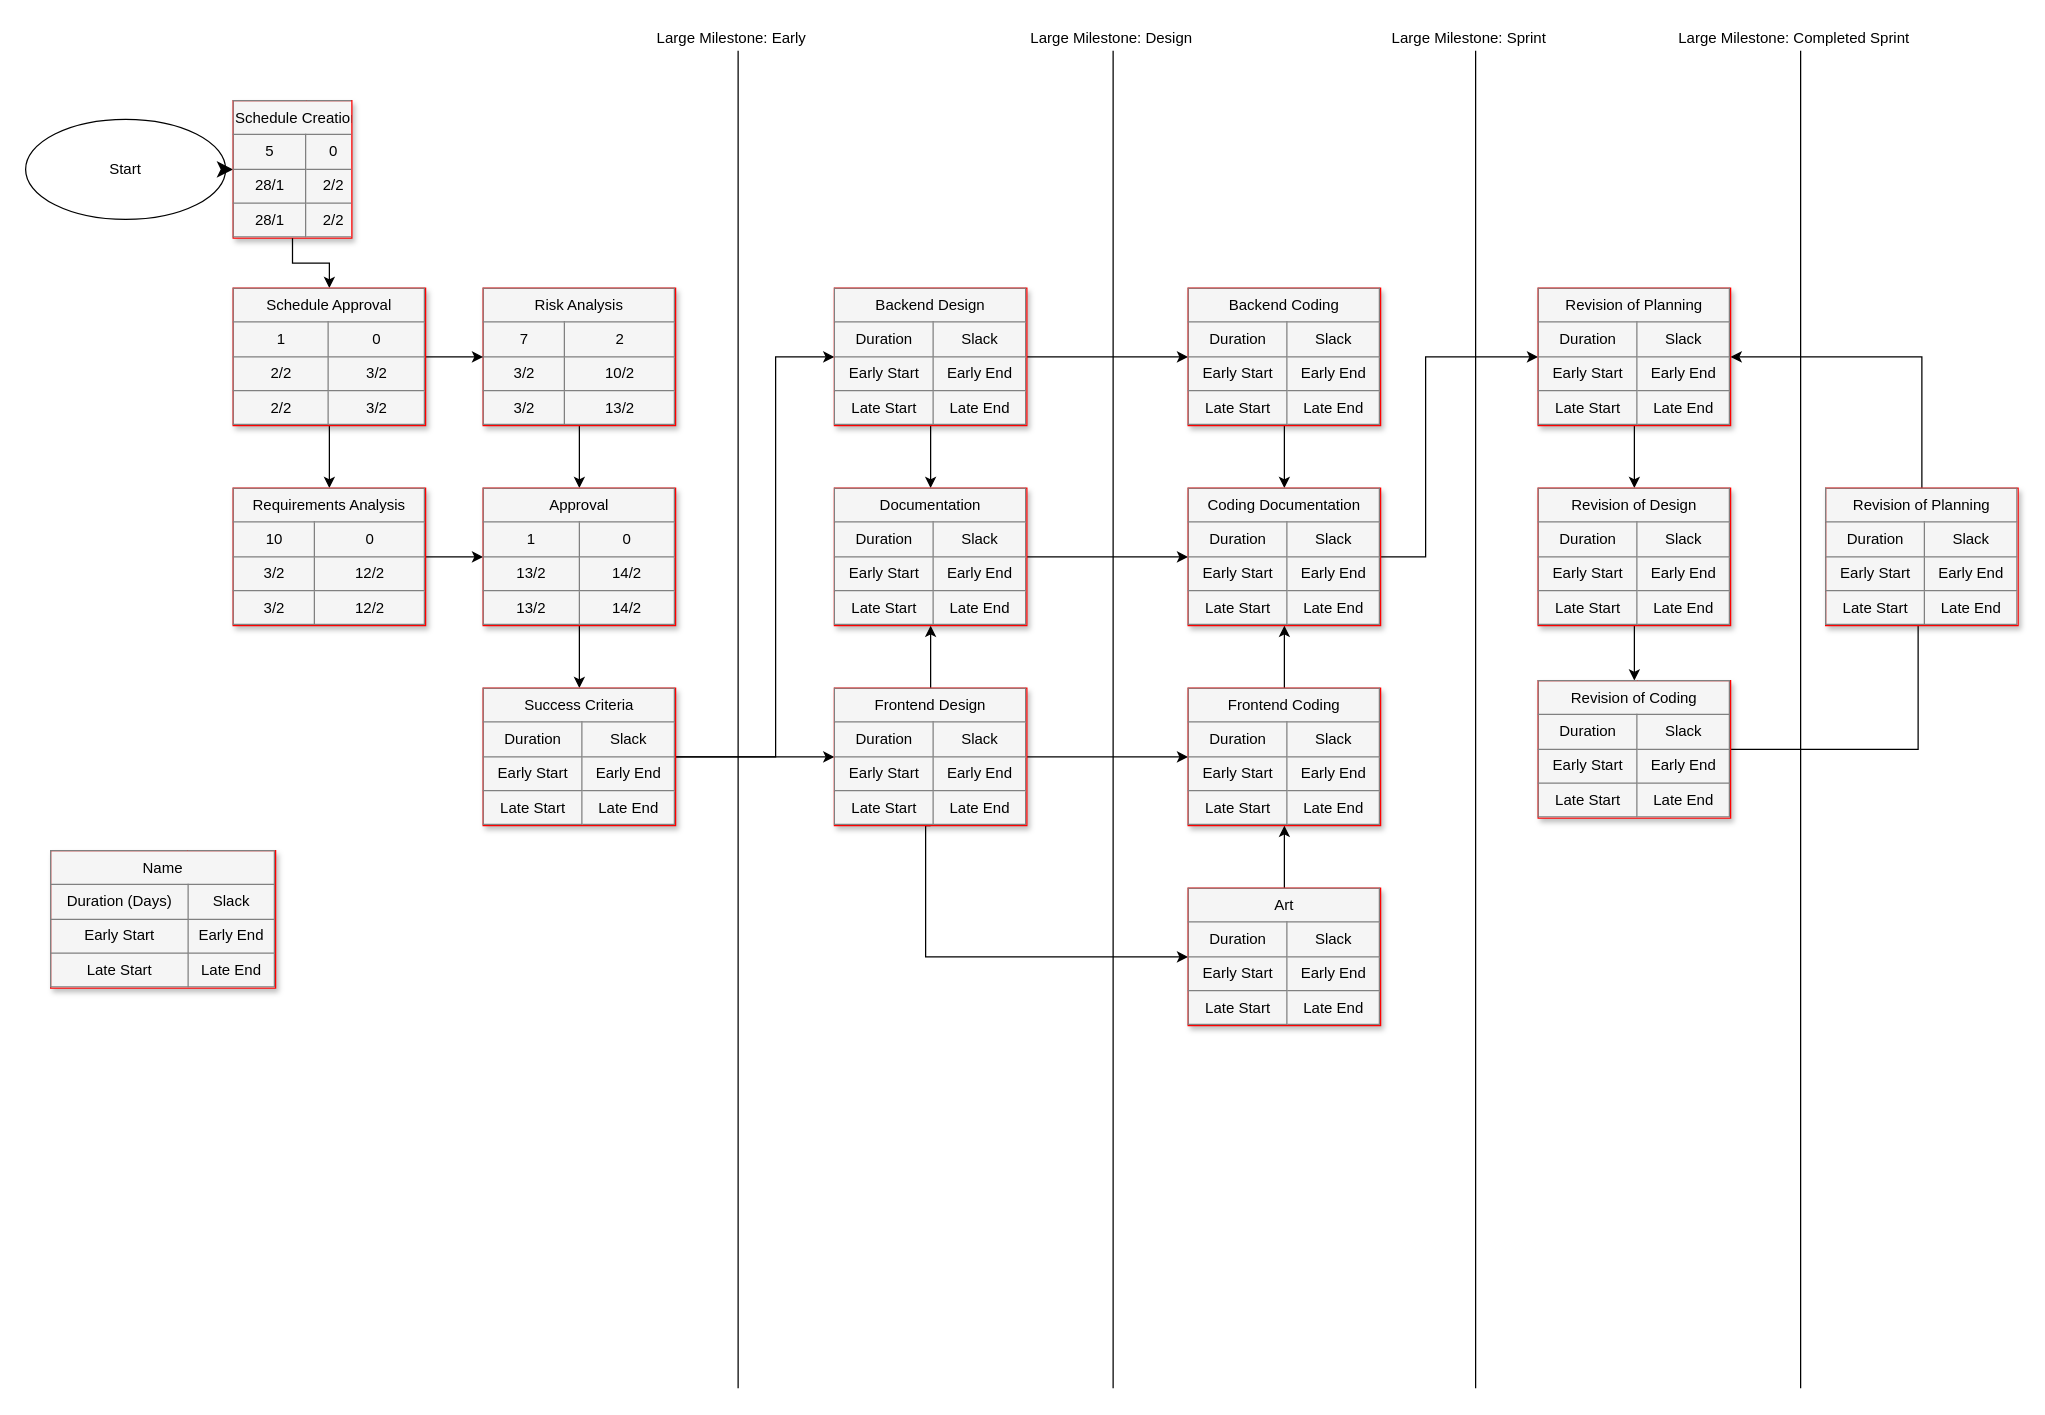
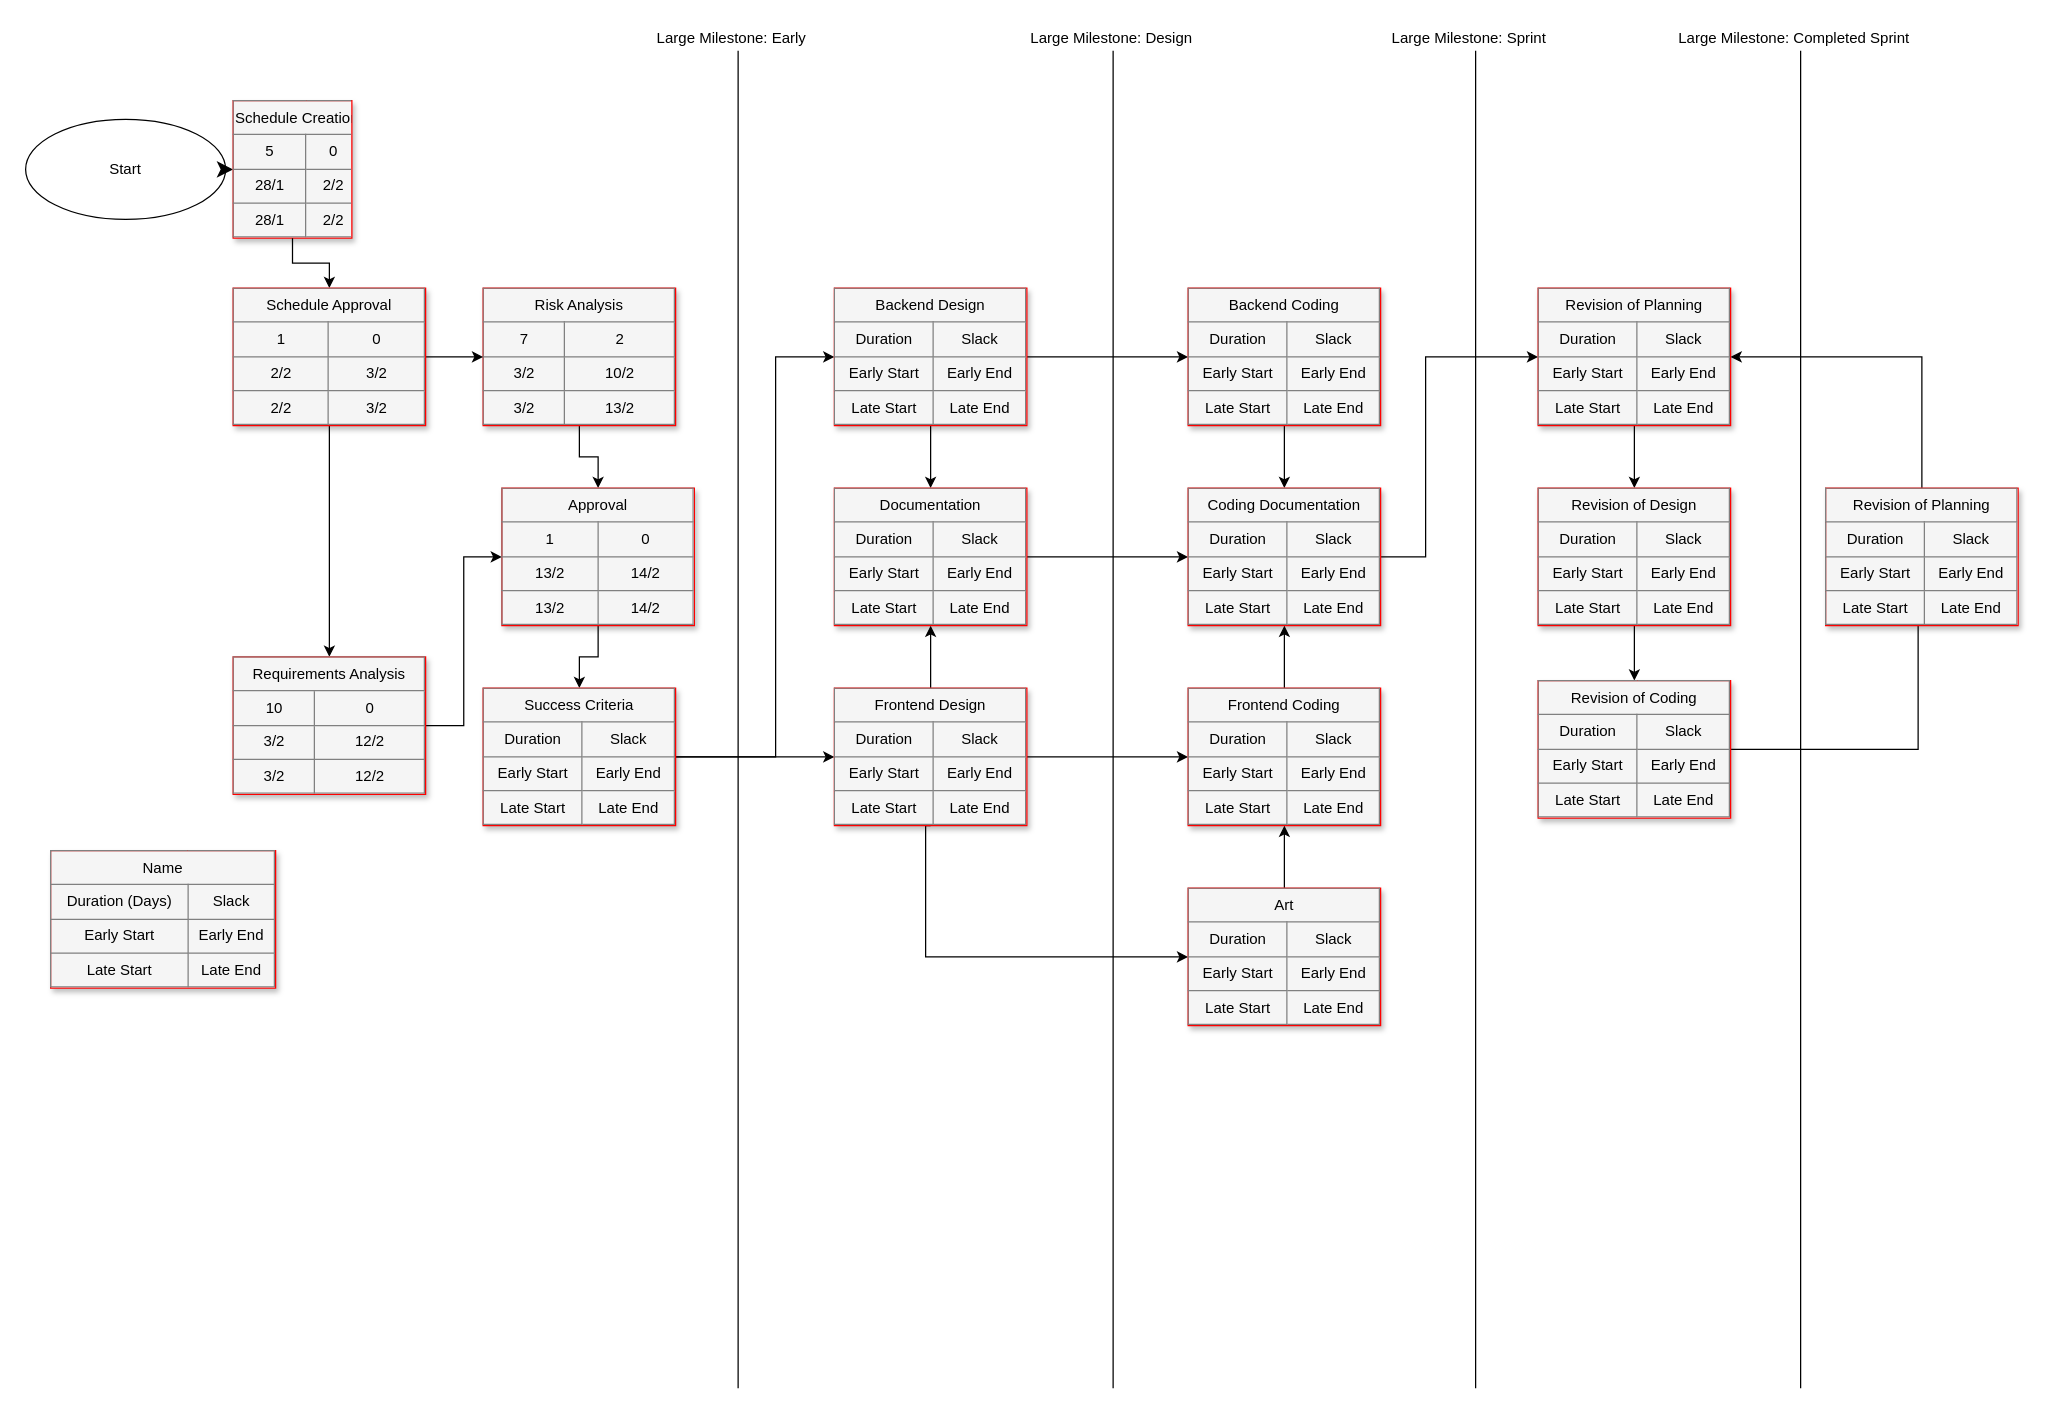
- <mxCell id="14" value="&lt;table border=&quot;1&quot; width=&quot;100%&quot; style=&quot;width: 100% ; height: 100% ; border-collapse: collapse&quot;&gt;&lt;tbody&gt;&lt;tr&gt;&lt;td colspan=&quot;2&quot; align=&quot;center&quot;&gt;Requirements Analysis&lt;br&gt;&lt;/td&gt;&lt;/tr&gt;&lt;tr&gt;&lt;td&gt;10&lt;/td&gt;&lt;td&gt;0&lt;/td&gt;&lt;/tr&gt;&lt;tr&gt;&lt;td align=&quot;center&quot;&gt;3/2&lt;/td&gt;&lt;td align=&quot;center&quot;&gt;12/2&lt;/td&gt;&lt;/tr&gt;&lt;tr&gt;&lt;td align=&quot;center&quot;&gt;&lt;font style=&quot;font-size: 12px&quot;&gt;3/2&lt;/font&gt;&lt;/td&gt;&lt;td align=&quot;center&quot;&gt;12/2&lt;/td&gt;&lt;/tr&gt;&lt;/tbody&gt;&lt;/table&gt;" style="text;html=1;strokeColor=#FF0000;fillColor=#f5f5f5;overflow=fill;rounded=0;shadow=1;fontSize=12;align=center;" parent="1" vertex="1"><mxGeometry x="186" y="390" width="154" height="110" as="geometry" /></mxCell>
+ <mxCell id="14" value="&lt;table border=&quot;1&quot; width=&quot;100%&quot; style=&quot;width: 100% ; height: 100% ; border-collapse: collapse&quot;&gt;&lt;tbody&gt;&lt;tr&gt;&lt;td colspan=&quot;2&quot; align=&quot;center&quot;&gt;Requirements Analysis&lt;br&gt;&lt;/td&gt;&lt;/tr&gt;&lt;tr&gt;&lt;td&gt;10&lt;/td&gt;&lt;td&gt;0&lt;/td&gt;&lt;/tr&gt;&lt;tr&gt;&lt;td align=&quot;center&quot;&gt;3/2&lt;/td&gt;&lt;td align=&quot;center&quot;&gt;12/2&lt;/td&gt;&lt;/tr&gt;&lt;tr&gt;&lt;td align=&quot;center&quot;&gt;&lt;font style=&quot;font-size: 12px&quot;&gt;3/2&lt;/font&gt;&lt;/td&gt;&lt;td align=&quot;center&quot;&gt;12/2&lt;/td&gt;&lt;/tr&gt;&lt;/tbody&gt;&lt;/table&gt;" style="text;html=1;strokeColor=#FF0000;fillColor=#f5f5f5;overflow=fill;rounded=0;shadow=1;fontSize=12;align=center;" parent="1" vertex="1"><mxGeometry x="186" y="525" width="154" height="110" as="geometry" /></mxCell>
- <mxCell id="16" value="&lt;table border=&quot;1&quot; width=&quot;100%&quot; style=&quot;width: 100% ; height: 100% ; border-collapse: collapse&quot;&gt;&lt;tbody&gt;&lt;tr&gt;&lt;td colspan=&quot;2&quot; align=&quot;center&quot;&gt;Approval&lt;/td&gt;&lt;/tr&gt;&lt;tr&gt;&lt;td&gt;1&lt;/td&gt;&lt;td&gt;0&lt;/td&gt;&lt;/tr&gt;&lt;tr&gt;&lt;td align=&quot;center&quot;&gt;13/2&lt;/td&gt;&lt;td align=&quot;center&quot;&gt;&lt;font style=&quot;font-size: 12px&quot;&gt;14/2&lt;/font&gt;&lt;/td&gt;&lt;/tr&gt;&lt;tr&gt;&lt;td align=&quot;center&quot;&gt;&lt;font style=&quot;font-size: 12px&quot;&gt;13/2&lt;/font&gt;&lt;/td&gt;&lt;td align=&quot;center&quot;&gt;14/2&lt;/td&gt;&lt;/tr&gt;&lt;/tbody&gt;&lt;/table&gt;" style="text;html=1;strokeColor=#FF0000;fillColor=#f5f5f5;overflow=fill;rounded=0;shadow=1;fontSize=12;align=center;" parent="1" vertex="1"><mxGeometry x="386" y="390" width="154" height="110" as="geometry" /></mxCell>
+ <mxCell id="16" value="&lt;table border=&quot;1&quot; width=&quot;100%&quot; style=&quot;width: 100% ; height: 100% ; border-collapse: collapse&quot;&gt;&lt;tbody&gt;&lt;tr&gt;&lt;td colspan=&quot;2&quot; align=&quot;center&quot;&gt;Approval&lt;/td&gt;&lt;/tr&gt;&lt;tr&gt;&lt;td&gt;1&lt;/td&gt;&lt;td&gt;0&lt;/td&gt;&lt;/tr&gt;&lt;tr&gt;&lt;td align=&quot;center&quot;&gt;13/2&lt;/td&gt;&lt;td align=&quot;center&quot;&gt;&lt;font style=&quot;font-size: 12px&quot;&gt;14/2&lt;/font&gt;&lt;/td&gt;&lt;/tr&gt;&lt;tr&gt;&lt;td align=&quot;center&quot;&gt;&lt;font style=&quot;font-size: 12px&quot;&gt;13/2&lt;/font&gt;&lt;/td&gt;&lt;td align=&quot;center&quot;&gt;14/2&lt;/td&gt;&lt;/tr&gt;&lt;/tbody&gt;&lt;/table&gt;" style="text;html=1;strokeColor=#FF0000;fillColor=#f5f5f5;overflow=fill;rounded=0;shadow=1;fontSize=12;align=center;" parent="1" vertex="1"><mxGeometry x="401" y="390" width="154" height="110" as="geometry" /></mxCell>
